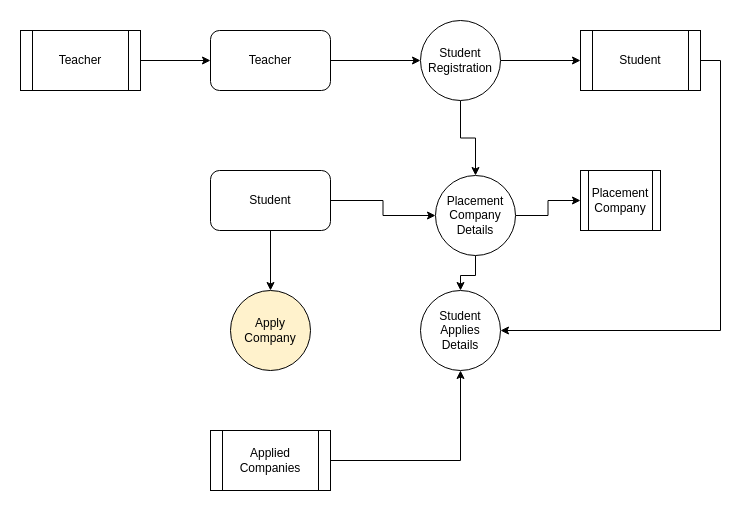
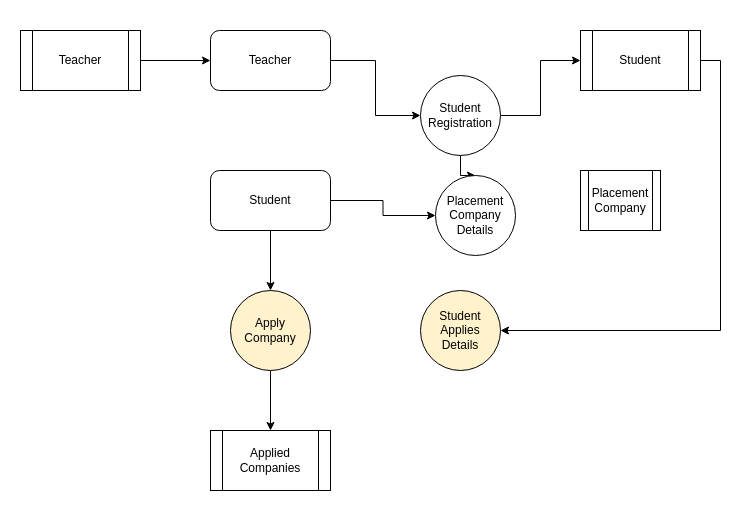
- <mxCell id="6" value="Student Registration" style="ellipse;whiteSpace=wrap;html=1;aspect=fixed;" vertex="1" parent="1"><mxGeometry x="420" y="20" width="80" height="80" as="geometry" /></mxCell>
+ <mxCell id="6" value="Student Registration" style="ellipse;whiteSpace=wrap;html=1;aspect=fixed;" vertex="1" parent="1"><mxGeometry x="420" y="75" width="80" height="80" as="geometry" /></mxCell>
- <mxCell id="9" value="" style="edgeStyle=orthogonalEdgeStyle;rounded=0;orthogonalLoop=1;jettySize=auto;html=1;" edge="1" parent="1" source="11" target="12"><mxGeometry relative="1" as="geometry" /></mxCell>
- <mxCell id="10" value="" style="edgeStyle=orthogonalEdgeStyle;rounded=0;orthogonalLoop=1;jettySize=auto;html=1;" edge="1" parent="1" source="11" target="13"><mxGeometry relative="1" as="geometry" /></mxCell>
- <mxCell id="13" value="Student Applies Details" style="ellipse;whiteSpace=wrap;html=1;aspect=fixed;" vertex="1" parent="1"><mxGeometry x="420" y="290" width="80" height="80" as="geometry" /></mxCell>
+ <mxCell id="13" value="Student Applies Details" style="ellipse;whiteSpace=wrap;html=1;aspect=fixed;fillColor=#fff2cc;" vertex="1" parent="1"><mxGeometry x="420" y="290" width="80" height="80" as="geometry" /></mxCell>
+ <mxCell id="19" value="" style="edgeStyle=orthogonalEdgeStyle;rounded=0;orthogonalLoop=1;jettySize=auto;html=1;" edge="1" parent="1" source="20" target="22"><mxGeometry relative="1" as="geometry" /></mxCell>
- <mxCell id="21" style="edgeStyle=orthogonalEdgeStyle;rounded=0;orthogonalLoop=1;jettySize=auto;html=1;exitX=1;exitY=0.5;exitDx=0;exitDy=0;entryX=0.5;entryY=1;entryDx=0;entryDy=0;" edge="1" parent="1" source="22" target="13"><mxGeometry relative="1" as="geometry" /></mxCell>
